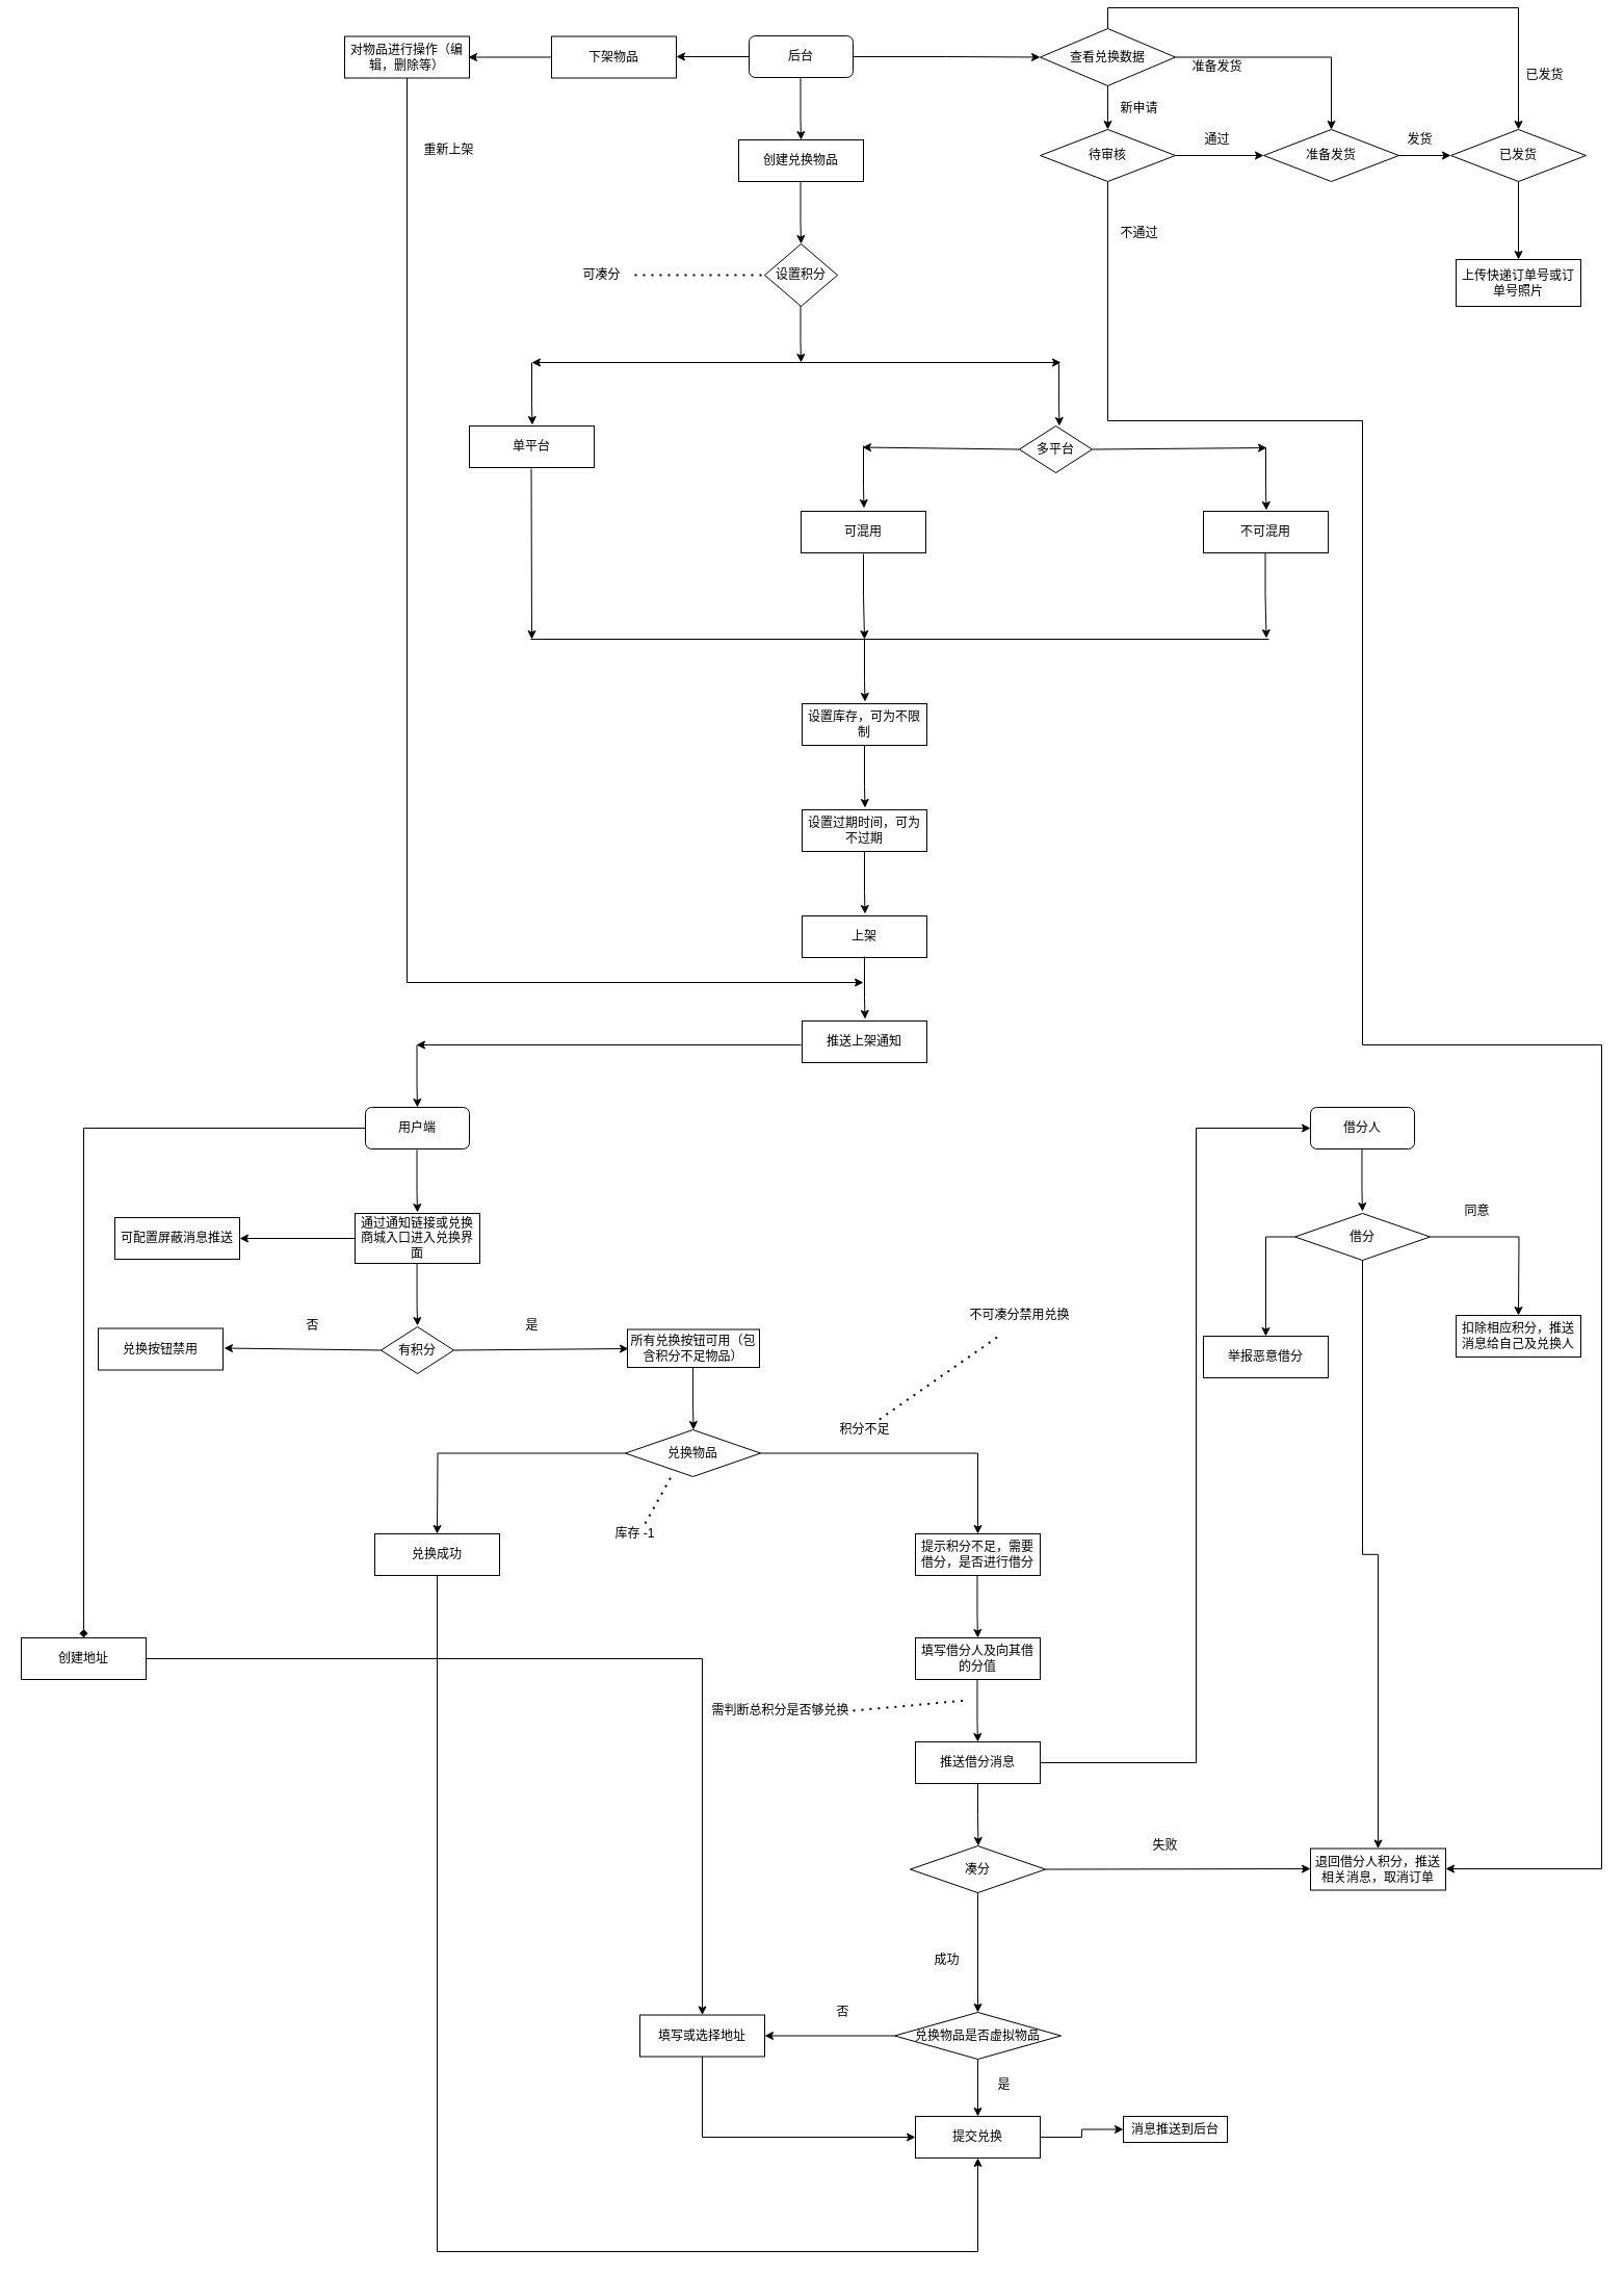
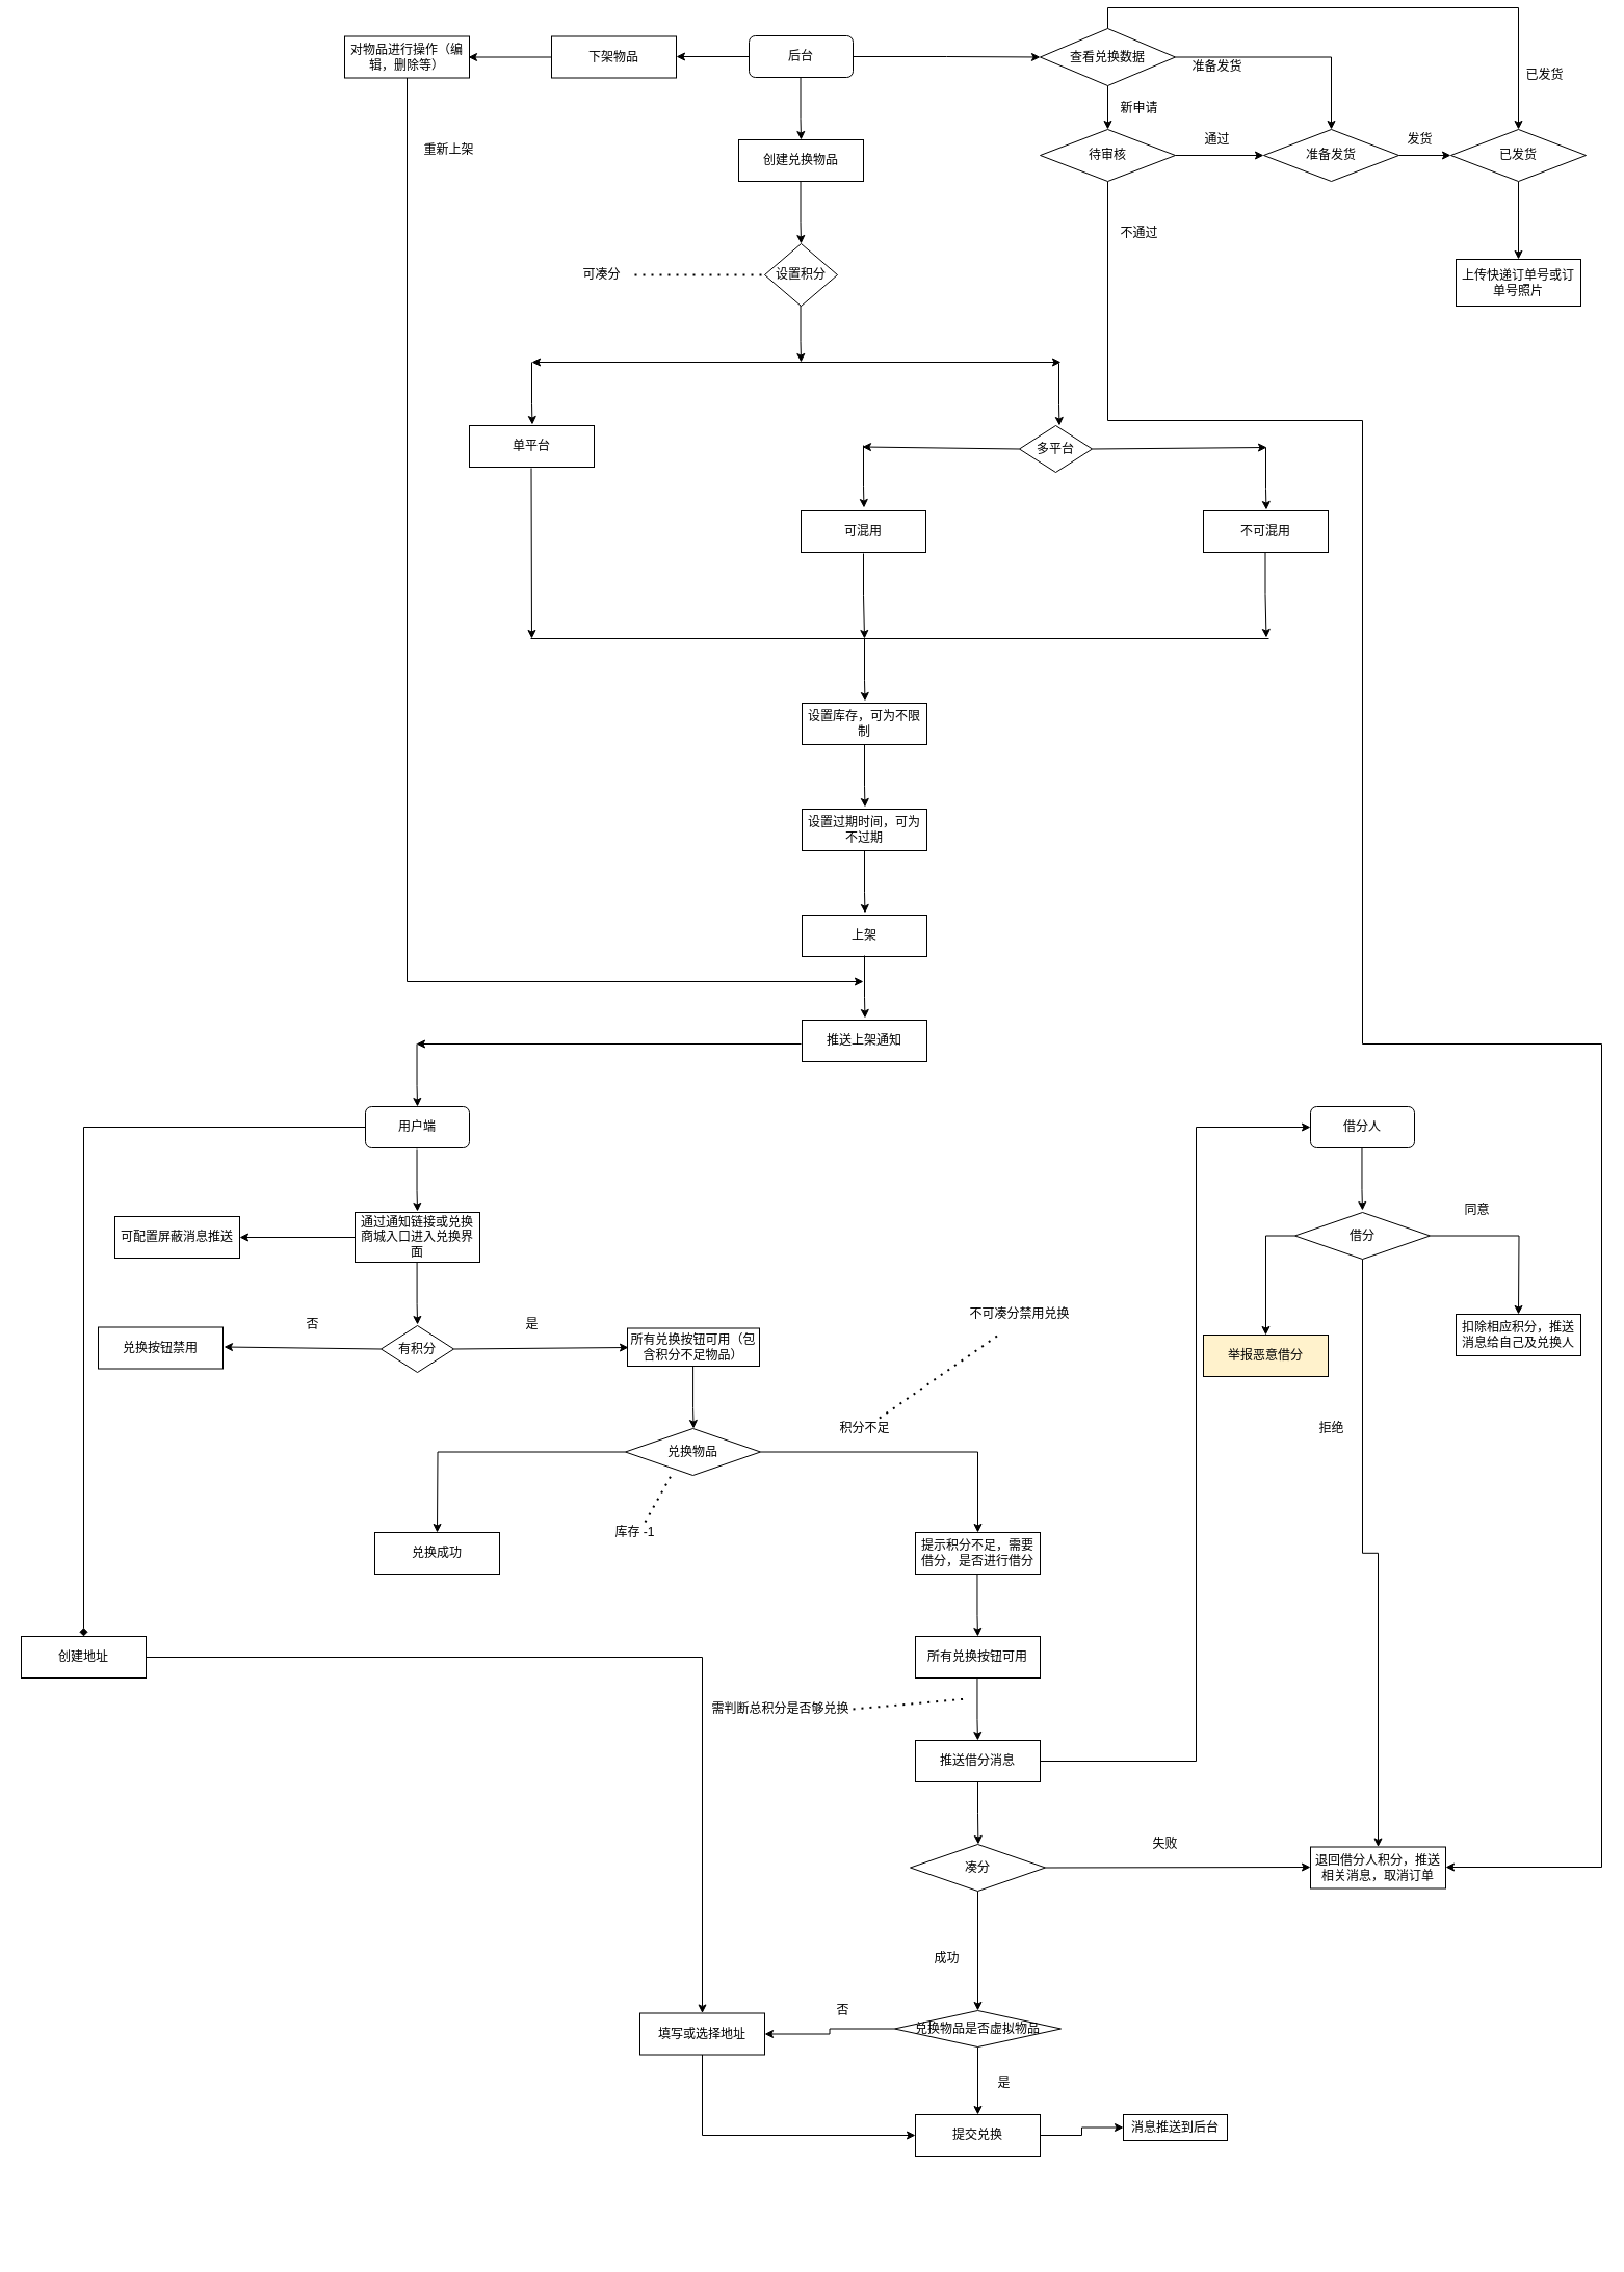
- <mxCell id="91" value="举报恶意借分" style="rounded=0;whiteSpace=wrap;html=1;" parent="1" vertex="1"><mxGeometry x="1157" y="1277" width="120" height="40" as="geometry" /></mxCell>
+ <mxCell id="91" value="举报恶意借分" style="rounded=0;whiteSpace=wrap;html=1;fillColor=#fff2cc;" parent="1" vertex="1"><mxGeometry x="1157" y="1277" width="120" height="40" as="geometry" /></mxCell>
+ <mxCell id="77" value="拒绝" style="text;html=1;align=center;verticalAlign=middle;resizable=0;points=[];autosize=1;strokeColor=none;fillColor=none;" parent="1" vertex="1"><mxGeometry x="1260" y="1357" width="40" height="20" as="geometry" /></mxCell>
- <mxCell id="59" value="填写借分人及向其借的分值" style="rounded=0;whiteSpace=wrap;html=1;" parent="1" vertex="1"><mxGeometry x="880" y="1567" width="120" height="40" as="geometry" /></mxCell>
+ <mxCell id="59" value="所有兑换按钮可用" style="rounded=0;whiteSpace=wrap;html=1;" parent="1" vertex="1"><mxGeometry x="880" y="1567" width="120" height="40" as="geometry" /></mxCell>
- <mxCell id="85" value="兑换物品是否虚拟物品" style="rhombus;whiteSpace=wrap;html=1;" parent="1" vertex="1"><mxGeometry x="860" y="1927" width="160" height="45" as="geometry" /></mxCell>
+ <mxCell id="85" value="兑换物品是否虚拟物品" style="rhombus;whiteSpace=wrap;html=1;" parent="1" vertex="1"><mxGeometry x="860" y="1927" width="160" height="35" as="geometry" /></mxCell>
- <mxCell id="54" style="edgeStyle=orthogonalEdgeStyle;rounded=0;orthogonalLoop=1;jettySize=auto;html=1;exitX=0.5;exitY=1;exitDx=0;exitDy=0;entryX=0.5;entryY=1;entryDx=0;entryDy=0;" parent="1" source="55" target="90" edge="1"><mxGeometry relative="1" as="geometry"><mxPoint x="940" y="2157" as="targetPoint" /><Array as="points"><mxPoint x="420" y="2157" /><mxPoint x="940" y="2157" /></Array></mxGeometry></mxCell>
